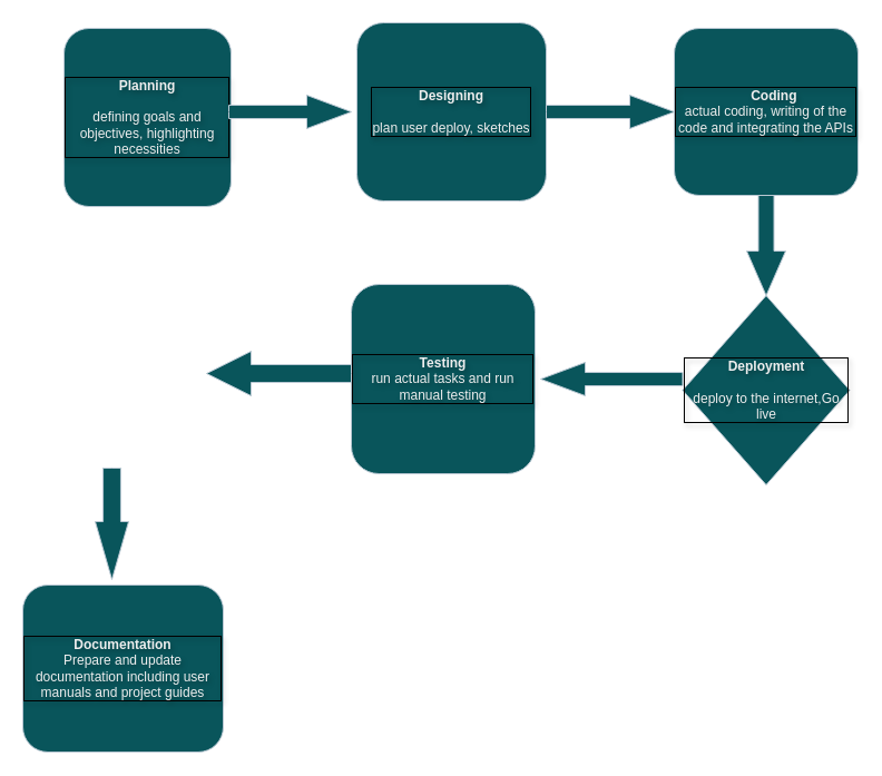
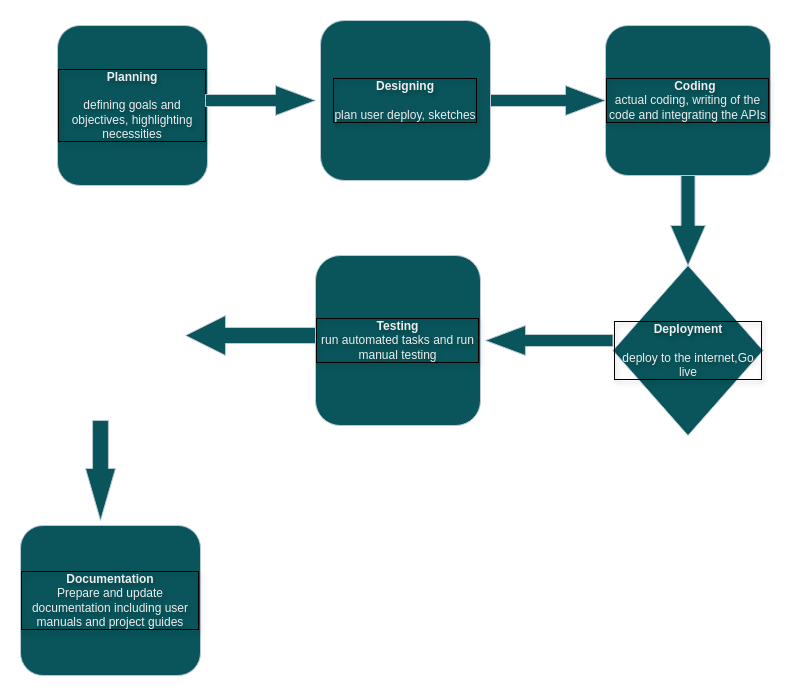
- <mxCell id="6" value="Testing&lt;div&gt;&lt;span style=&quot;font-weight: normal;&quot;&gt;run actual tasks and run manual testing&lt;/span&gt;&lt;/div&gt;" style="rounded=1;whiteSpace=wrap;html=1;fontStyle=1;fillColor=#09555B;fontColor=#EEEEEE;strokeColor=#BAC8D3;labelBackgroundColor=none;labelBorderColor=default;textShadow=1;" vertex="1" parent="1"><mxGeometry x="315" y="255" width="165" height="170" as="geometry" /></mxCell>
+ <mxCell id="6" value="Testing&lt;div&gt;&lt;span style=&quot;font-weight: normal;&quot;&gt;run automated tasks and run manual testing&lt;/span&gt;&lt;/div&gt;" style="rounded=1;whiteSpace=wrap;html=1;fontStyle=1;fillColor=#09555B;fontColor=#EEEEEE;strokeColor=#BAC8D3;labelBackgroundColor=none;labelBorderColor=default;textShadow=1;" vertex="1" parent="1"><mxGeometry x="315" y="255" width="165" height="170" as="geometry" /></mxCell>
